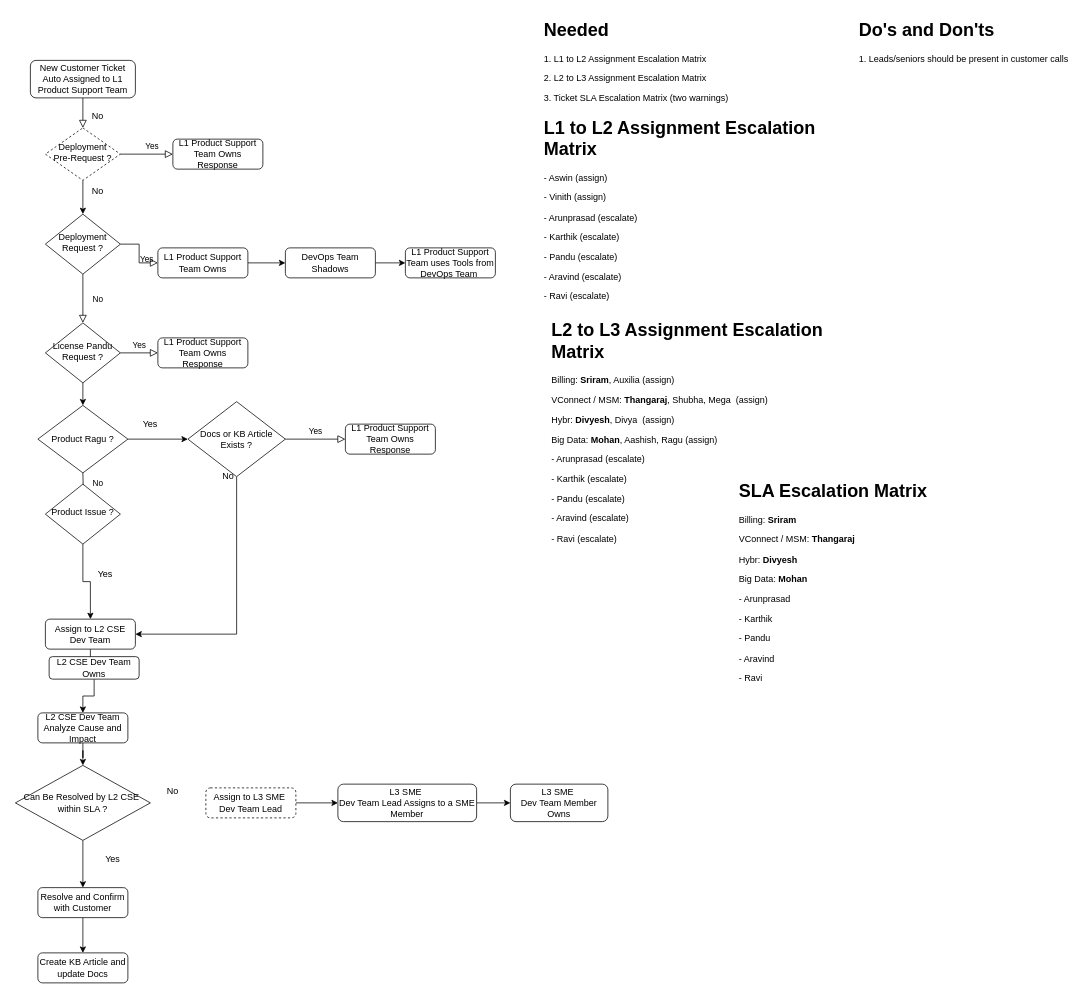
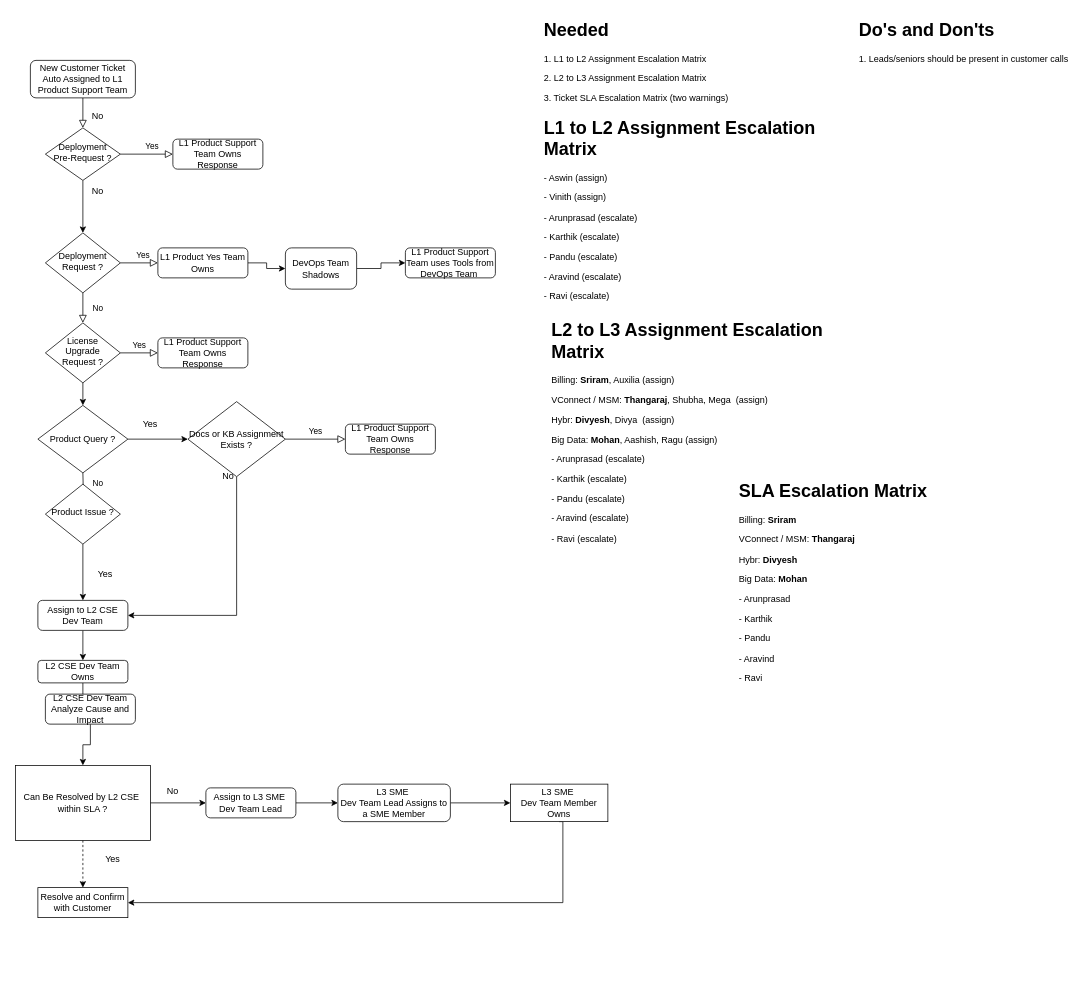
- <mxCell id="16" value="Deployment Pre-Request ?" style="rhombus;whiteSpace=wrap;html=1;shadow=0;fontFamily=Helvetica;fontSize=12;align=center;strokeWidth=1;spacing=6;spacingTop=-4;dashed=1;" vertex="1" parent="1"><mxGeometry x="60" y="170" width="100" height="70" as="geometry" /></mxCell>
+ <mxCell id="16" value="Deployment Pre-Request ?" style="rhombus;whiteSpace=wrap;html=1;shadow=0;fontFamily=Helvetica;fontSize=12;align=center;strokeWidth=1;spacing=6;spacingTop=-4;" vertex="1" parent="1"><mxGeometry x="60" y="170" width="100" height="70" as="geometry" /></mxCell>
- <mxCell id="6" value="Deployment Request ?" style="rhombus;whiteSpace=wrap;html=1;shadow=0;fontFamily=Helvetica;fontSize=12;align=center;strokeWidth=1;spacing=6;spacingTop=-4;" parent="1" vertex="1"><mxGeometry x="60" y="285" width="100" height="80" as="geometry" /></mxCell>
+ <mxCell id="6" value="Deployment Request ?" style="rhombus;whiteSpace=wrap;html=1;shadow=0;fontFamily=Helvetica;fontSize=12;align=center;strokeWidth=1;spacing=6;spacingTop=-4;" parent="1" vertex="1"><mxGeometry x="60" y="310" width="100" height="80" as="geometry" /></mxCell>
- <mxCell id="8" value="L1 Product Support Team Owns" style="rounded=1;whiteSpace=wrap;html=1;fontSize=12;glass=0;strokeWidth=1;shadow=0;" parent="1" vertex="1"><mxGeometry x="210" y="330" width="120" height="40" as="geometry" /></mxCell>
+ <mxCell id="8" value="L1 Product Yes Team Owns" style="rounded=1;whiteSpace=wrap;html=1;fontSize=12;glass=0;strokeWidth=1;shadow=0;" parent="1" vertex="1"><mxGeometry x="210" y="330" width="120" height="40" as="geometry" /></mxCell>
- <mxCell id="34" value="DevOps Team Shadows" style="rounded=1;whiteSpace=wrap;html=1;fontSize=12;glass=0;strokeWidth=1;shadow=0;" vertex="1" parent="1"><mxGeometry x="380" y="330" width="120" height="40" as="geometry" /></mxCell>
+ <mxCell id="34" value="DevOps Team Shadows" style="rounded=1;whiteSpace=wrap;html=1;fontSize=12;glass=0;strokeWidth=1;shadow=0;" vertex="1" parent="1"><mxGeometry x="380" y="330" width="95" height="55" as="geometry" /></mxCell>
- <mxCell id="10" value="License Pandu Request ?" style="rhombus;whiteSpace=wrap;html=1;shadow=0;fontFamily=Helvetica;fontSize=12;align=center;strokeWidth=1;spacing=6;spacingTop=-4;" parent="1" vertex="1"><mxGeometry x="60" y="430" width="100" height="80" as="geometry" /></mxCell>
+ <mxCell id="10" value="License Upgrade Request ?" style="rhombus;whiteSpace=wrap;html=1;shadow=0;fontFamily=Helvetica;fontSize=12;align=center;strokeWidth=1;spacing=6;spacingTop=-4;" parent="1" vertex="1"><mxGeometry x="60" y="430" width="100" height="80" as="geometry" /></mxCell>
- <mxCell id="13" value="Product Ragu ?" style="rhombus;whiteSpace=wrap;html=1;" vertex="1" parent="1"><mxGeometry x="50" y="540" width="120" height="90" as="geometry" /></mxCell>
+ <mxCell id="13" value="Product Query ?" style="rhombus;whiteSpace=wrap;html=1;" vertex="1" parent="1"><mxGeometry x="50" y="540" width="120" height="90" as="geometry" /></mxCell>
- <mxCell id="20" value="Docs or KB Article Exists ?" style="rhombus;whiteSpace=wrap;html=1;" vertex="1" parent="1"><mxGeometry x="250" y="535" width="130" height="100" as="geometry" /></mxCell>
+ <mxCell id="20" value="Docs or KB Assignment Exists ?" style="rhombus;whiteSpace=wrap;html=1;" vertex="1" parent="1"><mxGeometry x="250" y="535" width="130" height="100" as="geometry" /></mxCell>
- <mxCell id="24" value="Assign to L2 CSE Dev Team" style="rounded=1;whiteSpace=wrap;html=1;fontSize=12;glass=0;strokeWidth=1;shadow=0;" vertex="1" parent="1"><mxGeometry x="60" y="825" width="120" height="40" as="geometry" /></mxCell>
+ <mxCell id="24" value="Assign to L2 CSE Dev Team" style="rounded=1;whiteSpace=wrap;html=1;fontSize=12;glass=0;strokeWidth=1;shadow=0;" vertex="1" parent="1"><mxGeometry x="50" y="800" width="120" height="40" as="geometry" /></mxCell>
- <mxCell id="36" value="L2 CSE Dev Team Owns" style="rounded=1;whiteSpace=wrap;html=1;fontSize=12;glass=0;strokeWidth=1;shadow=0;" vertex="1" parent="1"><mxGeometry x="65" y="875" width="120" height="30" as="geometry" /></mxCell>
+ <mxCell id="36" value="L2 CSE Dev Team Owns" style="rounded=1;whiteSpace=wrap;html=1;fontSize=12;glass=0;strokeWidth=1;shadow=0;" vertex="1" parent="1"><mxGeometry x="50" y="880" width="120" height="30" as="geometry" /></mxCell>
- <mxCell id="38" value="L2 CSE Dev Team Analyze Cause and Impact" style="rounded=1;whiteSpace=wrap;html=1;fontSize=12;glass=0;strokeWidth=1;shadow=0;" vertex="1" parent="1"><mxGeometry x="50" y="950" width="120" height="40" as="geometry" /></mxCell>
+ <mxCell id="38" value="L2 CSE Dev Team Analyze Cause and Impact" style="rounded=1;whiteSpace=wrap;html=1;fontSize=12;glass=0;strokeWidth=1;shadow=0;" vertex="1" parent="1"><mxGeometry x="60" y="925" width="120" height="40" as="geometry" /></mxCell>
- <mxCell id="41" value="Can Be Resolved by L2 CSE&amp;nbsp; within SLA ?" style="rhombus;whiteSpace=wrap;html=1;" vertex="1" parent="1"><mxGeometry x="20" y="1020" width="180" height="100" as="geometry" /></mxCell>
+ <mxCell id="41" value="Can Be Resolved by L2 CSE&amp;nbsp; within SLA ?" style="whiteSpace=wrap;html=1;rounded=0;" vertex="1" parent="1"><mxGeometry x="20" y="1020" width="180" height="100" as="geometry" /></mxCell>
+ <mxCell id="40" style="edgeStyle=orthogonalEdgeStyle;rounded=0;orthogonalLoop=1;jettySize=auto;html=1;entryX=0;entryY=0.5;entryDx=0;entryDy=0;" edge="1" parent="1" source="41" target="47"><mxGeometry relative="1" as="geometry" /></mxCell>
- <mxCell id="47" value="Assign to L3 SME&amp;nbsp;&lt;br&gt;Dev Team Lead" style="rounded=1;whiteSpace=wrap;html=1;fontSize=12;glass=0;strokeWidth=1;shadow=0;dashed=1;" vertex="1" parent="1"><mxGeometry x="274" y="1050" width="120" height="40" as="geometry" /></mxCell>
+ <mxCell id="47" value="Assign to L3 SME&amp;nbsp;&lt;br&gt;Dev Team Lead" style="rounded=1;whiteSpace=wrap;html=1;fontSize=12;glass=0;strokeWidth=1;shadow=0;" vertex="1" parent="1"><mxGeometry x="274" y="1050" width="120" height="40" as="geometry" /></mxCell>
- <mxCell id="49" value="L3 SME&amp;nbsp;&lt;br&gt;Dev Team Lead Assigns to a SME Member" style="rounded=1;whiteSpace=wrap;html=1;fontSize=12;glass=0;strokeWidth=1;shadow=0;" vertex="1" parent="1"><mxGeometry x="450" y="1045" width="185" height="50" as="geometry" /></mxCell>
+ <mxCell id="49" value="L3 SME&amp;nbsp;&lt;br&gt;Dev Team Lead Assigns to a SME Member" style="rounded=1;whiteSpace=wrap;html=1;fontSize=12;glass=0;strokeWidth=1;shadow=0;" vertex="1" parent="1"><mxGeometry x="450" y="1045" width="150" height="50" as="geometry" /></mxCell>
- <mxCell id="51" value="L3 SME&amp;nbsp;&lt;br&gt;Dev Team Member Owns" style="rounded=1;whiteSpace=wrap;html=1;fontSize=12;glass=0;strokeWidth=1;shadow=0;" vertex="1" parent="1"><mxGeometry x="680" y="1045" width="130" height="50" as="geometry" /></mxCell>
+ <mxCell id="51" value="L3 SME&amp;nbsp;&lt;br&gt;Dev Team Member Owns" style="whiteSpace=wrap;html=1;fontSize=12;glass=0;strokeWidth=1;shadow=0;rounded=0;" vertex="1" parent="1"><mxGeometry x="680" y="1045" width="130" height="50" as="geometry" /></mxCell>
- <mxCell id="39" style="edgeStyle=orthogonalEdgeStyle;rounded=0;orthogonalLoop=1;jettySize=auto;html=1;entryX=0.5;entryY=0;entryDx=0;entryDy=0;" edge="1" parent="1" source="41" target="43"><mxGeometry relative="1" as="geometry" /></mxCell>
+ <mxCell id="39" style="edgeStyle=orthogonalEdgeStyle;rounded=0;orthogonalLoop=1;jettySize=auto;html=1;entryX=0.5;entryY=0;entryDx=0;entryDy=0;dashed=1;" edge="1" parent="1" source="41" target="43"><mxGeometry relative="1" as="geometry" /></mxCell>
- <mxCell id="43" value="Resolve and Confirm with Customer" style="rounded=1;whiteSpace=wrap;html=1;fontSize=12;glass=0;strokeWidth=1;shadow=0;" vertex="1" parent="1"><mxGeometry x="50" y="1183" width="120" height="40" as="geometry" /></mxCell>
+ <mxCell id="43" value="Resolve and Confirm with Customer" style="whiteSpace=wrap;html=1;fontSize=12;glass=0;strokeWidth=1;shadow=0;rounded=0;" vertex="1" parent="1"><mxGeometry x="50" y="1183" width="120" height="40" as="geometry" /></mxCell>
+ <mxCell id="50" style="edgeStyle=orthogonalEdgeStyle;rounded=0;orthogonalLoop=1;jettySize=auto;html=1;entryX=1;entryY=0.5;entryDx=0;entryDy=0;exitX=0.5;exitY=1;exitDx=0;exitDy=0;" edge="1" parent="1" source="51" target="43"><mxGeometry relative="1" as="geometry"><Array as="points"><mxPoint x="750" y="1095" /><mxPoint x="750" y="1203" /></Array></mxGeometry></mxCell>
- <mxCell id="42" style="edgeStyle=orthogonalEdgeStyle;rounded=0;orthogonalLoop=1;jettySize=auto;html=1;entryX=0.5;entryY=0;entryDx=0;entryDy=0;" edge="1" parent="1" source="43" target="55"><mxGeometry relative="1" as="geometry" /></mxCell>
- <mxCell id="55" value="Create KB Article and update Docs" style="rounded=1;whiteSpace=wrap;html=1;fontSize=12;glass=0;strokeWidth=1;shadow=0;" vertex="1" parent="1"><mxGeometry x="50" y="1270" width="120" height="40" as="geometry" /></mxCell>
